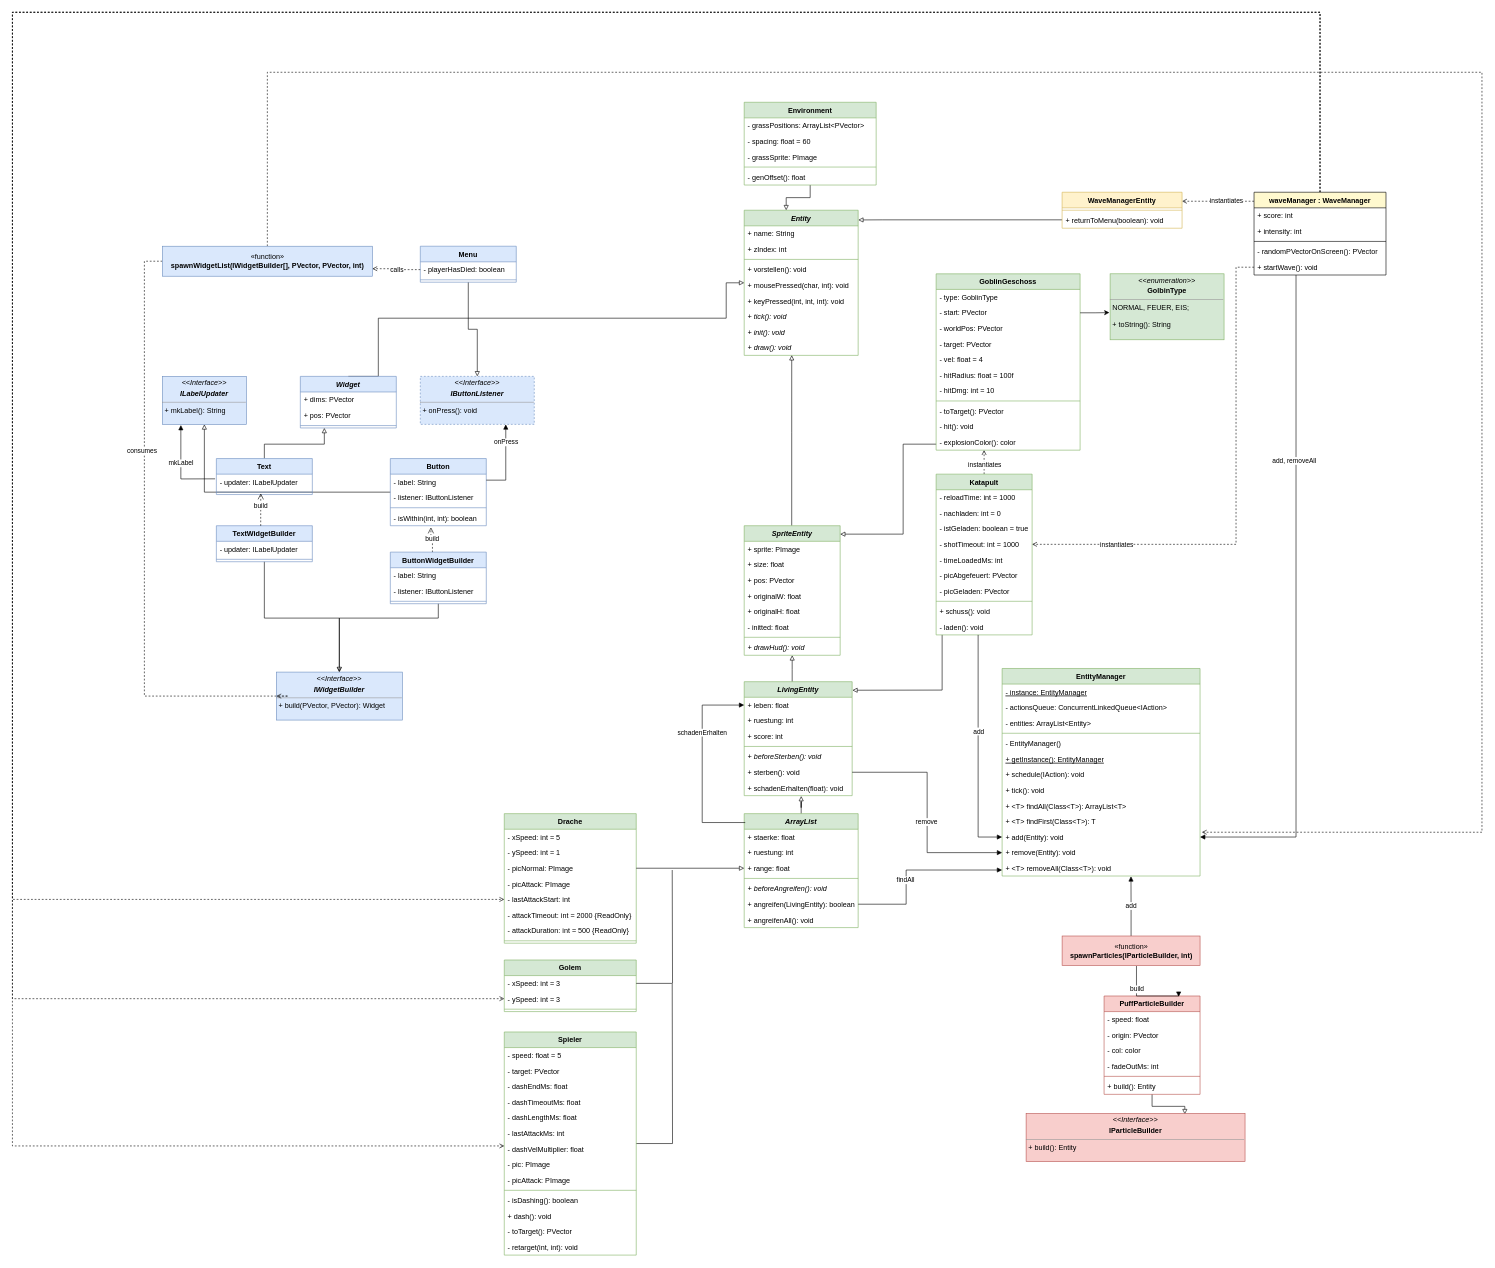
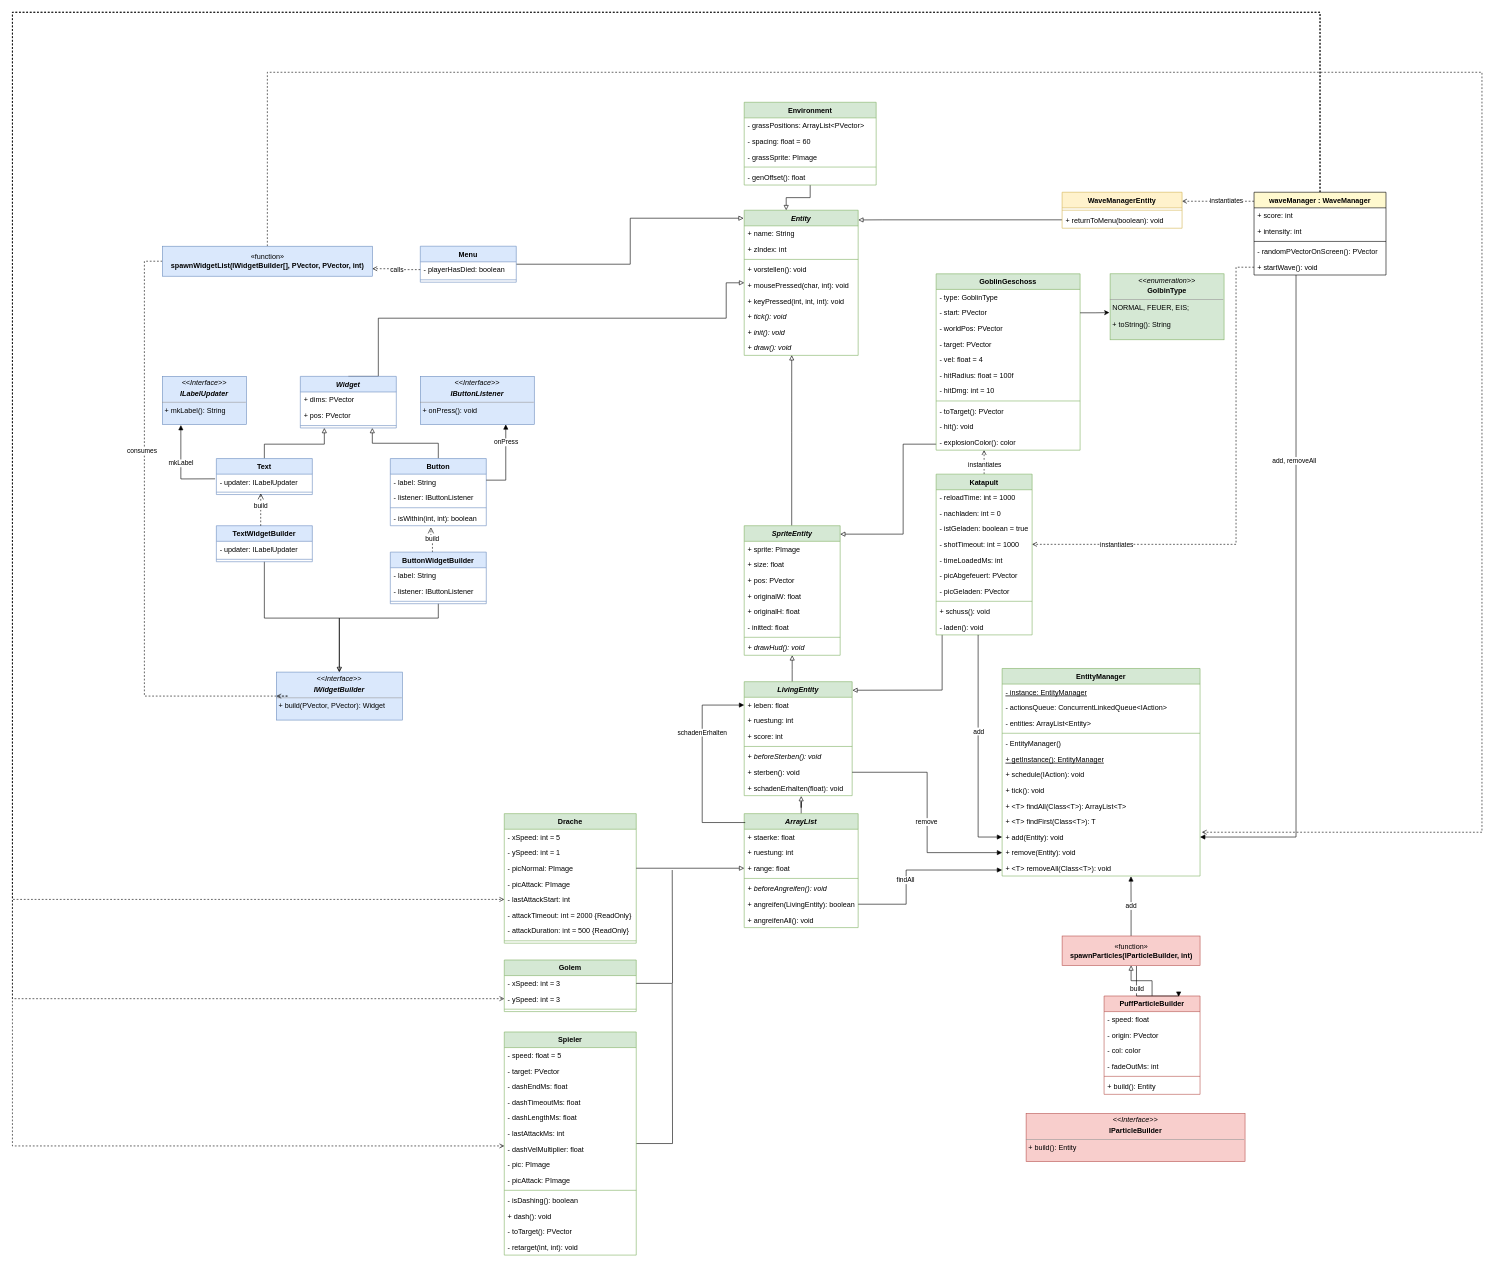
- <mxCell id="190" style="edgeStyle=orthogonalEdgeStyle;rounded=0;orthogonalLoop=1;jettySize=auto;html=1;strokeColor=default;endArrow=block;endFill=0;" edge="1" parent="1" source="191" target="47"><mxGeometry relative="1" as="geometry" /></mxCell>
+ <mxCell id="190" style="edgeStyle=orthogonalEdgeStyle;rounded=0;orthogonalLoop=1;jettySize=auto;html=1;entryX=-0.005;entryY=0.055;entryDx=0;entryDy=0;entryPerimeter=0;strokeColor=default;endArrow=block;endFill=0;" edge="1" parent="1" source="191" target="2"><mxGeometry relative="1" as="geometry" /></mxCell>
- <mxCell id="47" value="&lt;p style=&quot;margin:0px;margin-top:4px;text-align:center;&quot;&gt;&lt;i&gt;&amp;lt;&amp;lt;Interface&amp;gt;&amp;gt;&lt;/i&gt;&lt;/p&gt;&lt;p style=&quot;margin:0px;margin-top:4px;text-align:center;&quot;&gt;&lt;i&gt;&lt;b&gt;IButtonListener&lt;/b&gt;&lt;br&gt;&lt;/i&gt;&lt;/p&gt;&lt;hr size=&quot;1&quot;&gt;&lt;p style=&quot;margin:0px;margin-left:4px;&quot;&gt;+ onPress(): void&lt;br&gt;&lt;/p&gt;" style="verticalAlign=top;align=left;overflow=fill;fontSize=12;fontFamily=Helvetica;html=1;fillColor=#dae8fc;strokeColor=#6c8ebf;dashed=1;" vertex="1" parent="1"><mxGeometry x="700" y="627" width="190" height="80" as="geometry" /></mxCell>
+ <mxCell id="47" value="&lt;p style=&quot;margin:0px;margin-top:4px;text-align:center;&quot;&gt;&lt;i&gt;&amp;lt;&amp;lt;Interface&amp;gt;&amp;gt;&lt;/i&gt;&lt;/p&gt;&lt;p style=&quot;margin:0px;margin-top:4px;text-align:center;&quot;&gt;&lt;i&gt;&lt;b&gt;IButtonListener&lt;/b&gt;&lt;br&gt;&lt;/i&gt;&lt;/p&gt;&lt;hr size=&quot;1&quot;&gt;&lt;p style=&quot;margin:0px;margin-left:4px;&quot;&gt;+ onPress(): void&lt;br&gt;&lt;/p&gt;" style="verticalAlign=top;align=left;overflow=fill;fontSize=12;fontFamily=Helvetica;html=1;fillColor=#dae8fc;strokeColor=#6c8ebf;" vertex="1" parent="1"><mxGeometry x="700" y="627" width="190" height="80" as="geometry" /></mxCell>
- <mxCell id="41" style="edgeStyle=orthogonalEdgeStyle;rounded=0;orthogonalLoop=1;jettySize=auto;html=1;strokeColor=default;endArrow=block;endFill=0;" edge="1" parent="1" source="42" target="60"><mxGeometry relative="1" as="geometry" /></mxCell>
+ <mxCell id="41" style="edgeStyle=orthogonalEdgeStyle;rounded=0;orthogonalLoop=1;jettySize=auto;html=1;entryX=0.75;entryY=1;entryDx=0;entryDy=0;strokeColor=default;endArrow=block;endFill=0;" edge="1" parent="1" source="42" target="51"><mxGeometry relative="1" as="geometry" /></mxCell>
- <mxCell id="132" style="edgeStyle=orthogonalEdgeStyle;rounded=0;orthogonalLoop=1;jettySize=auto;html=1;entryX=0.725;entryY=0.014;entryDx=0;entryDy=0;entryPerimeter=0;strokeColor=default;endArrow=block;endFill=0;" edge="1" parent="1" source="133" target="143"><mxGeometry relative="1" as="geometry" /></mxCell>
+ <mxCell id="132" style="edgeStyle=orthogonalEdgeStyle;rounded=0;orthogonalLoop=1;jettySize=auto;html=1;strokeColor=default;endArrow=block;endFill=0;" edge="1" parent="1" source="133" target="141"><mxGeometry relative="1" as="geometry" /></mxCell>
